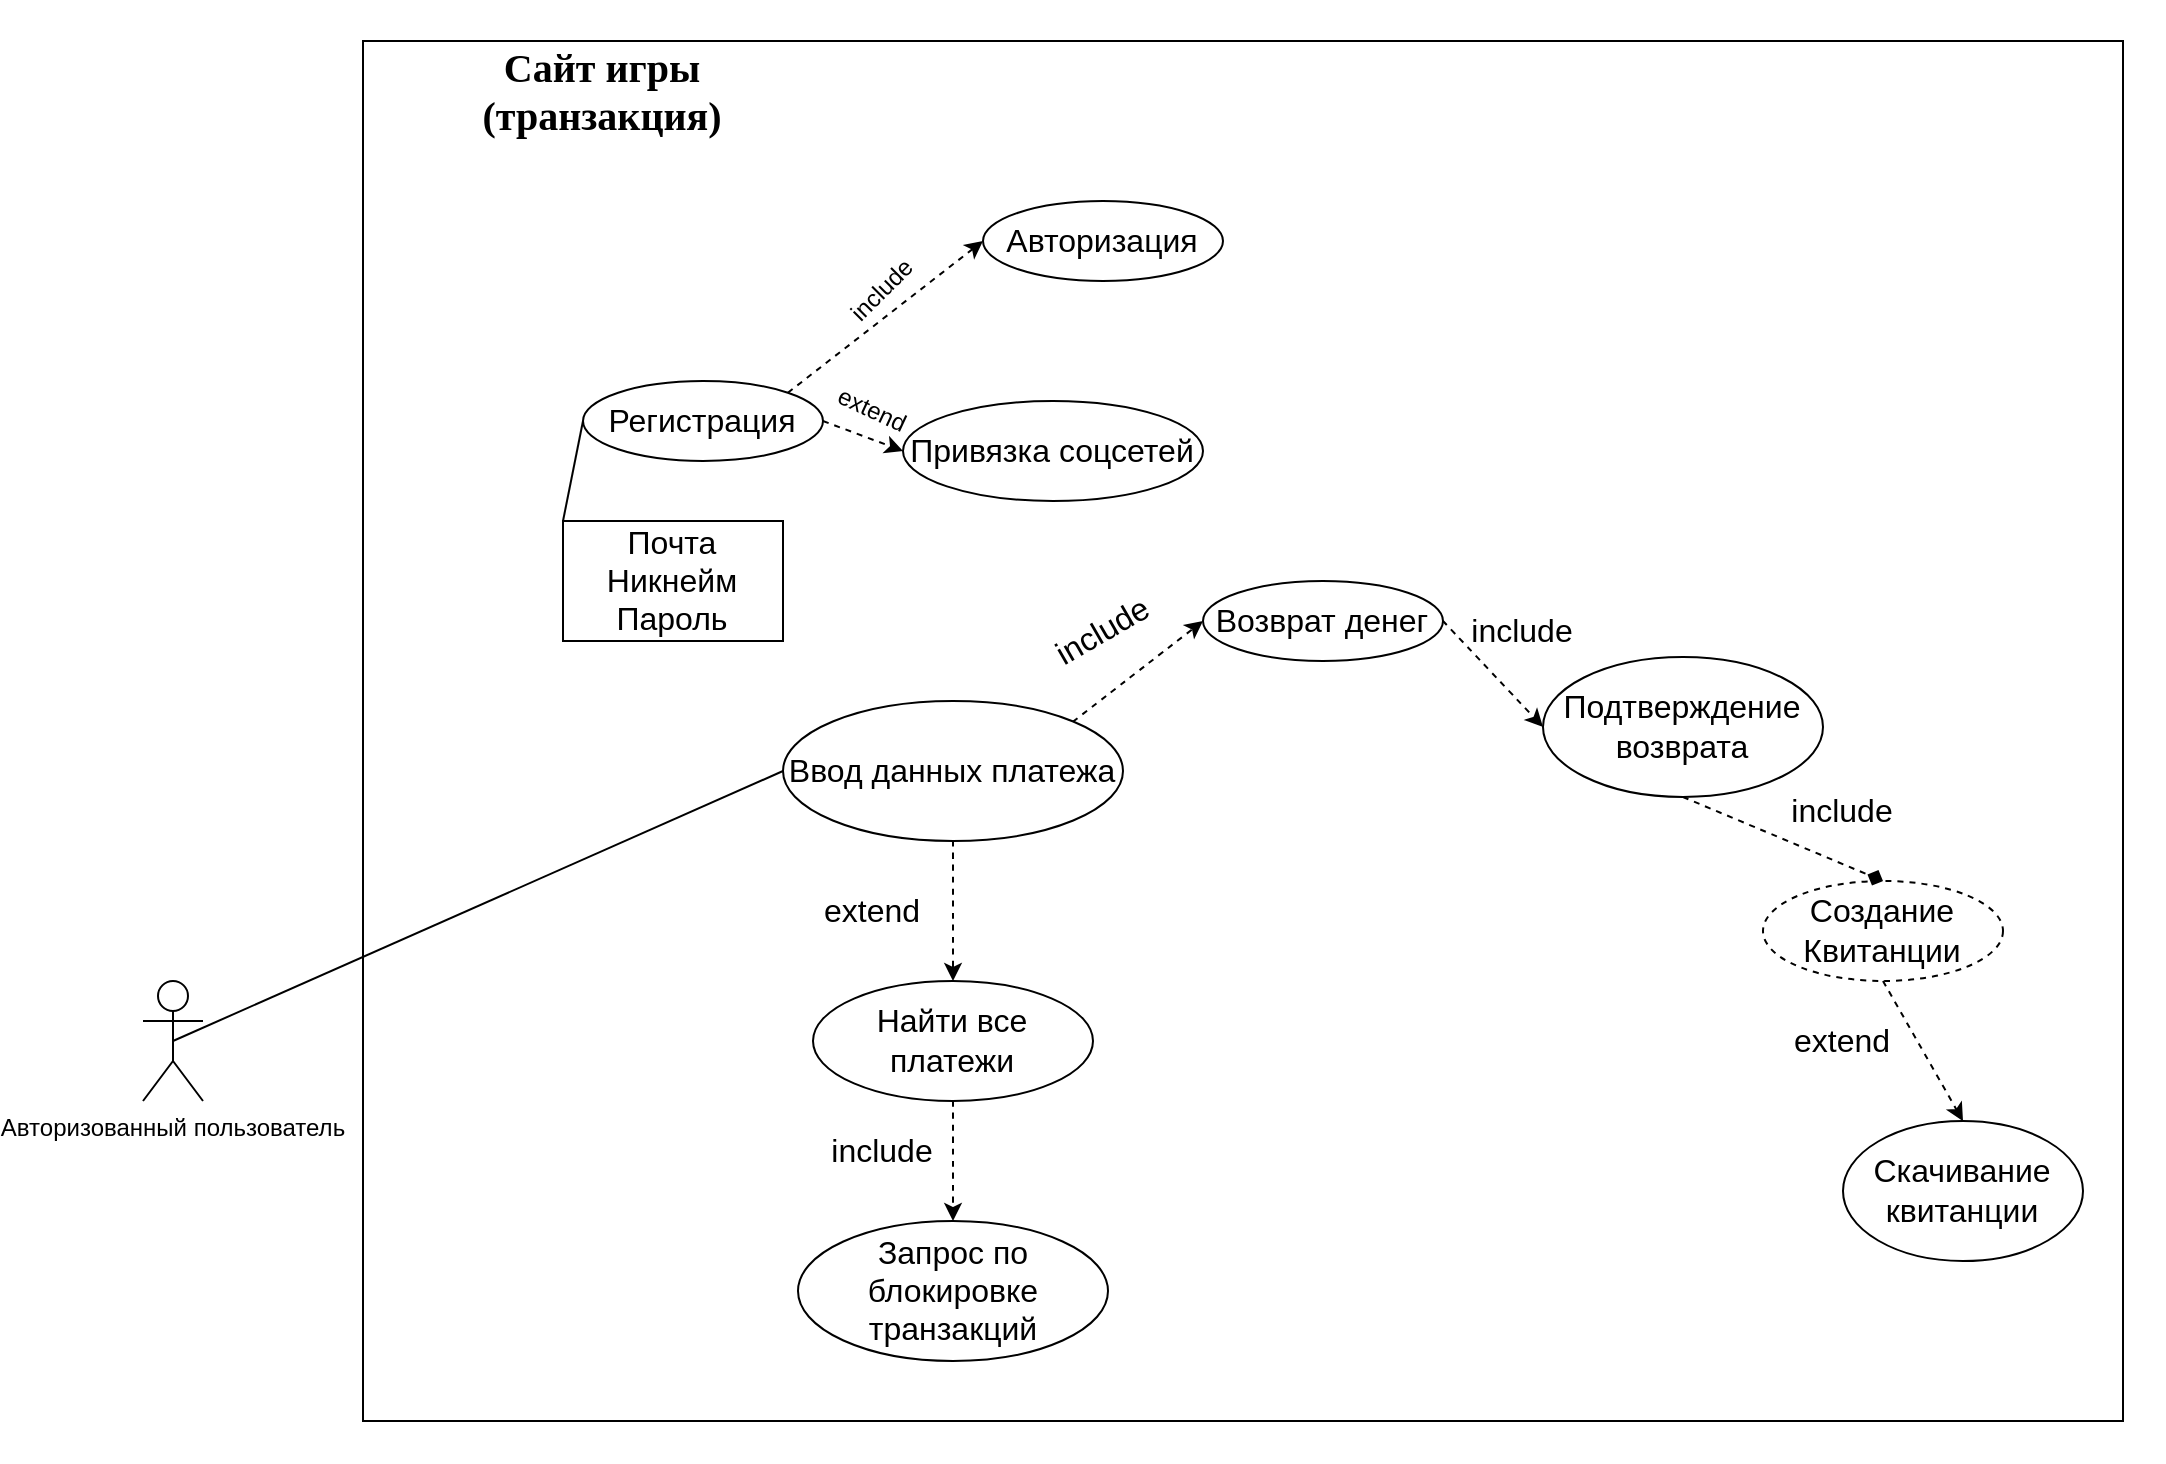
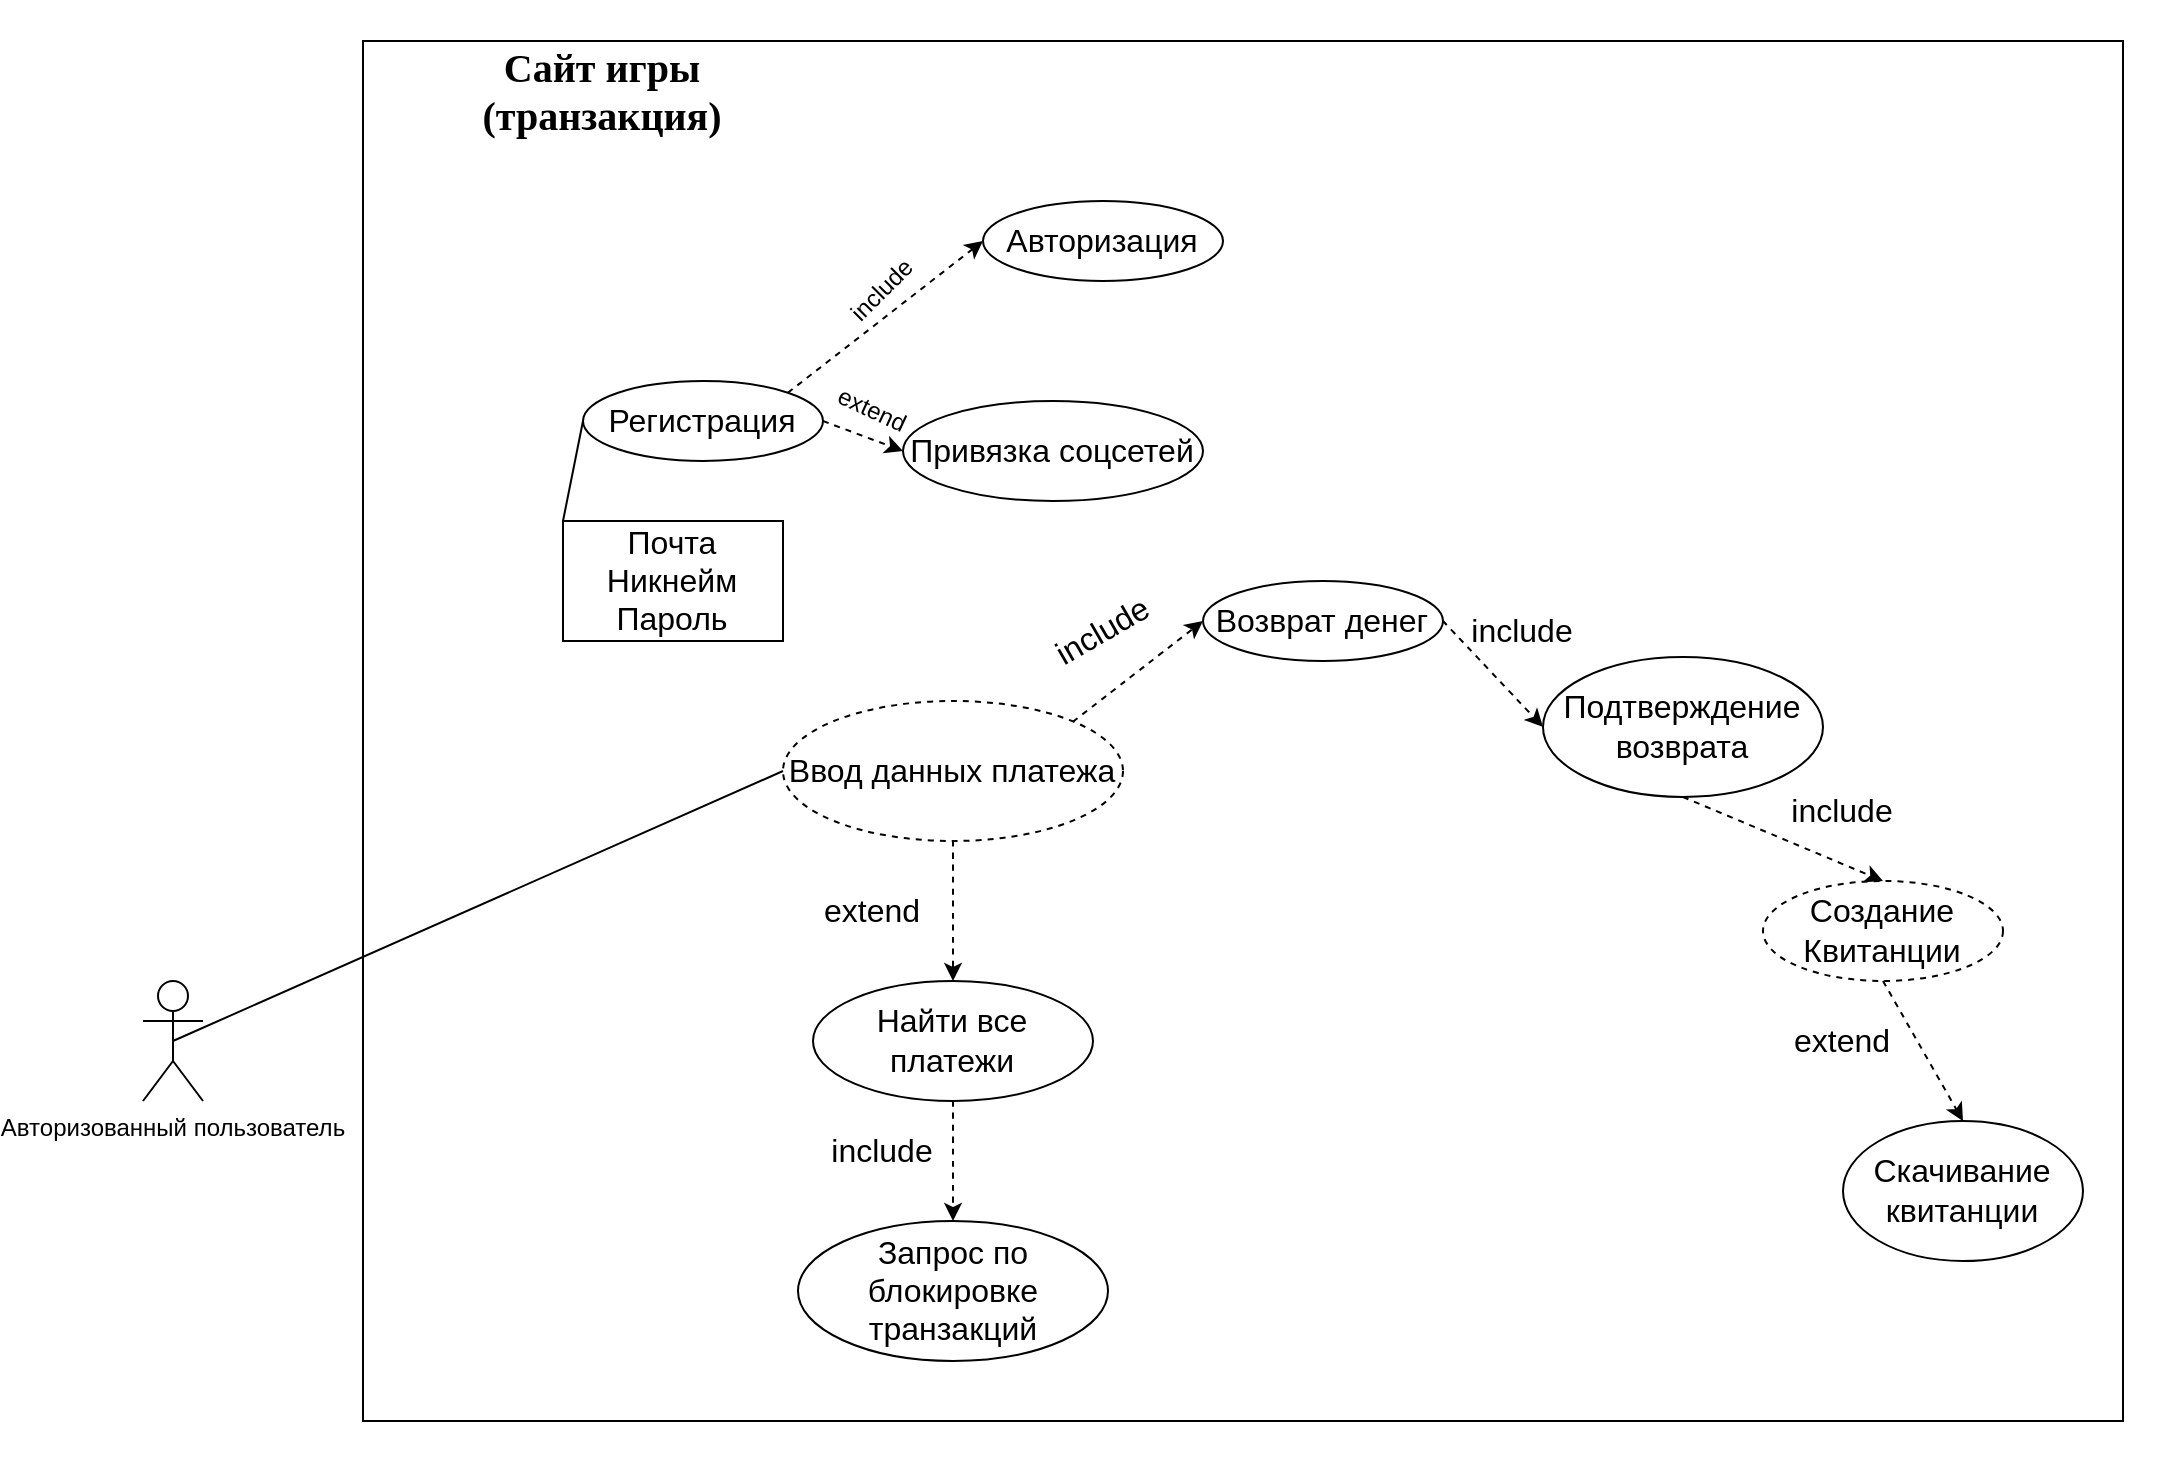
- <mxCell id="9" value="Ввод данных платежа" style="ellipse;whiteSpace=wrap;html=1;fontSize=16;" parent="1" vertex="1"><mxGeometry x="340" y="350" width="170" height="70" as="geometry" /></mxCell>
+ <mxCell id="9" value="Ввод данных платежа" style="ellipse;whiteSpace=wrap;html=1;fontSize=16;dashed=1;" parent="1" vertex="1"><mxGeometry x="340" y="350" width="170" height="70" as="geometry" /></mxCell>
- <mxCell id="25" value="" style="endArrow=diamond;html=1;rounded=0;dashed=1;fontSize=12;curved=1;exitX=0.5;exitY=1;exitDx=0;exitDy=0;entryX=0.5;entryY=0;entryDx=0;entryDy=0;" parent="1" source="21" target="24" edge="1"><mxGeometry width="50" height="50" relative="1" as="geometry"><mxPoint x="460" y="350" as="sourcePoint" /><mxPoint x="510" y="300" as="targetPoint" /></mxGeometry></mxCell>
+ <mxCell id="25" value="" style="endArrow=classic;html=1;rounded=0;dashed=1;fontSize=12;curved=1;exitX=0.5;exitY=1;exitDx=0;exitDy=0;entryX=0.5;entryY=0;entryDx=0;entryDy=0;" parent="1" source="21" target="24" edge="1"><mxGeometry width="50" height="50" relative="1" as="geometry"><mxPoint x="460" y="350" as="sourcePoint" /><mxPoint x="510" y="300" as="targetPoint" /></mxGeometry></mxCell>
